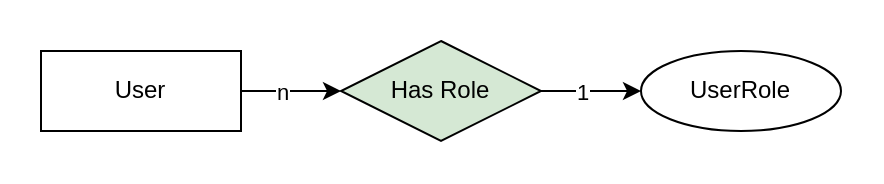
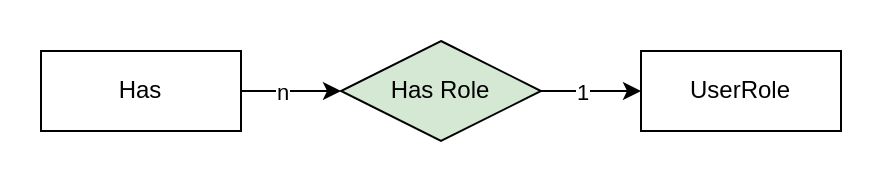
- <mxCell id="2" value="User" style="whiteSpace=wrap;html=1;align=center;" vertex="1" parent="1"><mxGeometry x="20" y="25" width="100" height="40" as="geometry" /></mxCell>
+ <mxCell id="2" value="Has" style="whiteSpace=wrap;html=1;align=center;" vertex="1" parent="1"><mxGeometry x="20" y="25" width="100" height="40" as="geometry" /></mxCell>
- <mxCell id="3" value="UserRole" style="ellipse;whiteSpace=wrap;html=1;align=center;" vertex="1" parent="1"><mxGeometry x="320" y="25" width="100" height="40" as="geometry" /></mxCell>
+ <mxCell id="3" value="UserRole" style="whiteSpace=wrap;html=1;align=center;" vertex="1" parent="1"><mxGeometry x="320" y="25" width="100" height="40" as="geometry" /></mxCell>
